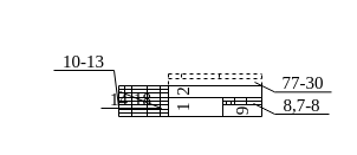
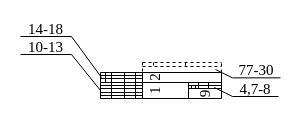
- <mxCell id="29" value="&lt;font face=&quot;Verdana&quot; style=&quot;font-size: 15px;&quot;&gt;10-13&lt;/font&gt;" style="text;html=1;strokeColor=none;fillColor=none;align=center;verticalAlign=middle;whiteSpace=wrap;rounded=0;fontSize=15;" vertex="1" parent="1"><mxGeometry x="45" y="43" width="51" height="16" as="geometry" /></mxCell>
+ <mxCell id="29" value="&lt;font face=&quot;Verdana&quot; style=&quot;font-size: 15px;&quot;&gt;10-13&lt;/font&gt;" style="text;html=1;strokeColor=none;fillColor=none;align=center;verticalAlign=middle;whiteSpace=wrap;rounded=0;fontSize=15;" vertex="1" parent="1"><mxGeometry x="20" y="38" width="51" height="16" as="geometry" /></mxCell>
- <mxCell id="26" value="&lt;font face=&quot;Verdana&quot; style=&quot;font-size: 15px&quot;&gt;14-18&lt;/font&gt;" style="text;html=1;strokeColor=none;fillColor=none;align=center;verticalAlign=middle;whiteSpace=wrap;rounded=0;fontSize=15;" vertex="1" parent="1"><mxGeometry x="85" y="75" width="51" height="16" as="geometry" /></mxCell>
+ <mxCell id="26" value="&lt;font face=&quot;Verdana&quot; style=&quot;font-size: 15px&quot;&gt;14-18&lt;/font&gt;" style="text;html=1;strokeColor=none;fillColor=none;align=center;verticalAlign=middle;whiteSpace=wrap;rounded=0;fontSize=15;" vertex="1" parent="1"><mxGeometry x="20" y="20" width="51" height="16" as="geometry" /></mxCell>
- <mxCell id="5" value="&lt;font face=&quot;Verdana&quot; style=&quot;font-size: 15px&quot;&gt;8,7-8&lt;/font&gt;" style="text;html=1;strokeColor=none;fillColor=none;align=center;verticalAlign=middle;whiteSpace=wrap;rounded=0;fontSize=15;" vertex="1" parent="1"><mxGeometry x="232" y="80" width="46" height="16" as="geometry" /></mxCell>
+ <mxCell id="5" value="&lt;font face=&quot;Verdana&quot; style=&quot;font-size: 15px&quot;&gt;4,7-8&lt;/font&gt;" style="text;html=1;strokeColor=none;fillColor=none;align=center;verticalAlign=middle;whiteSpace=wrap;rounded=0;fontSize=15;" vertex="1" parent="1"><mxGeometry x="232" y="80" width="46" height="16" as="geometry" /></mxCell>
